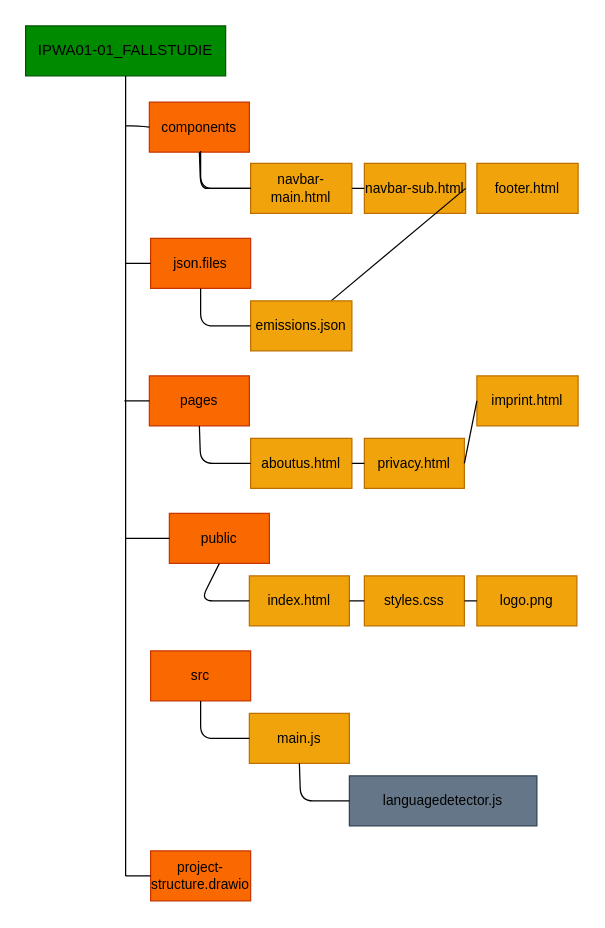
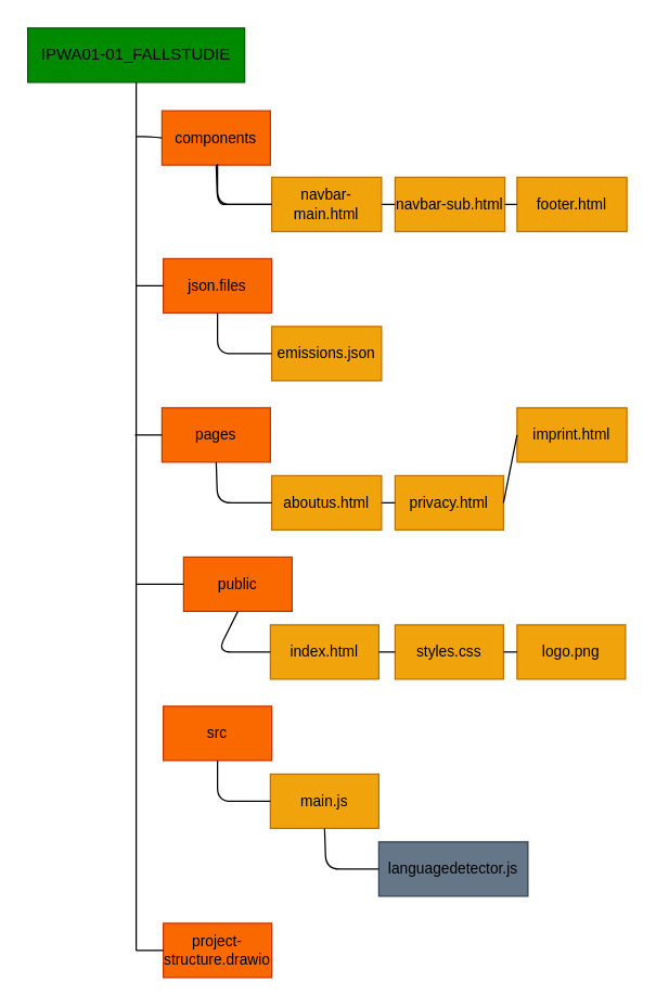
- <mxCell id="12" value="" style="endArrow=none;html=1;fontColor=#000000;exitX=1;exitY=0.5;exitDx=0;exitDy=0;strokeColor=#000000;" parent="1" source="9" target="29" edge="1"><mxGeometry width="50" height="50" relative="1" as="geometry"><mxPoint x="140" y="250" as="sourcePoint" /><mxPoint x="50" y="200" as="targetPoint" /></mxGeometry></mxCell>
+ <mxCell id="12" value="" style="endArrow=none;html=1;fontColor=#000000;entryX=0;entryY=0.5;entryDx=0;entryDy=0;exitX=1;exitY=0.5;exitDx=0;exitDy=0;strokeColor=#000000;" parent="1" source="9" target="10" edge="1"><mxGeometry width="50" height="50" relative="1" as="geometry"><mxPoint x="140" y="250" as="sourcePoint" /><mxPoint x="50" y="200" as="targetPoint" /></mxGeometry></mxCell>
- <mxCell id="4" value="languagedetector.js" style="rounded=0;whiteSpace=wrap;html=1;fillColor=#647687;strokeColor=#314354;fontSize=11;fontColor=#000000;" parent="1" vertex="1"><mxGeometry x="279" y="620" width="150" height="40" as="geometry" /></mxCell>
+ <mxCell id="4" value="languagedetector.js" style="rounded=0;whiteSpace=wrap;html=1;fillColor=#647687;strokeColor=#314354;fontSize=11;fontColor=#000000;" parent="1" vertex="1"><mxGeometry x="279" y="620" width="110" height="40" as="geometry" /></mxCell>
